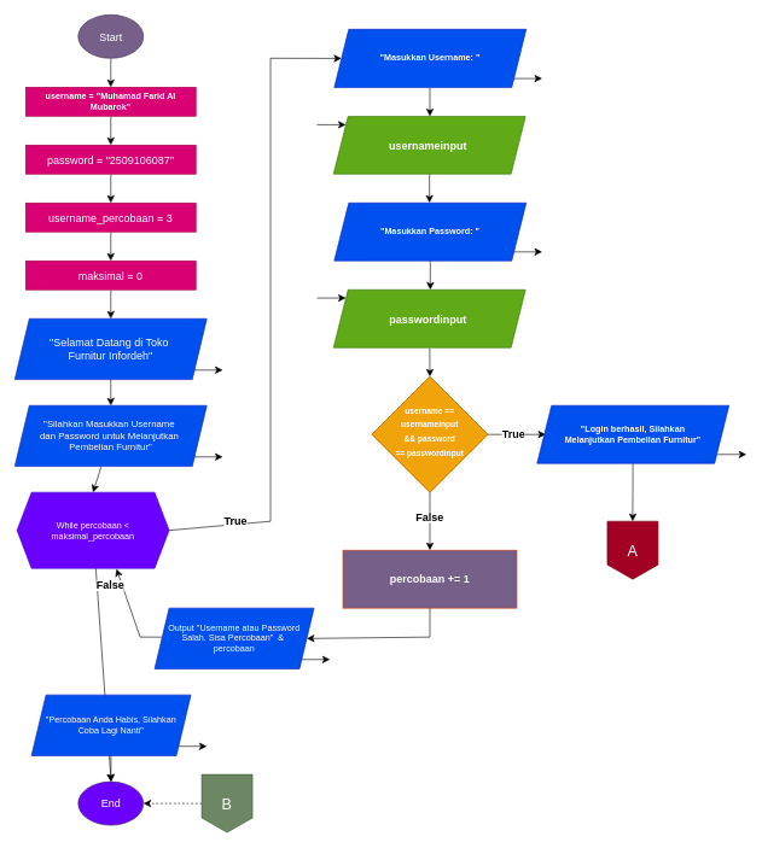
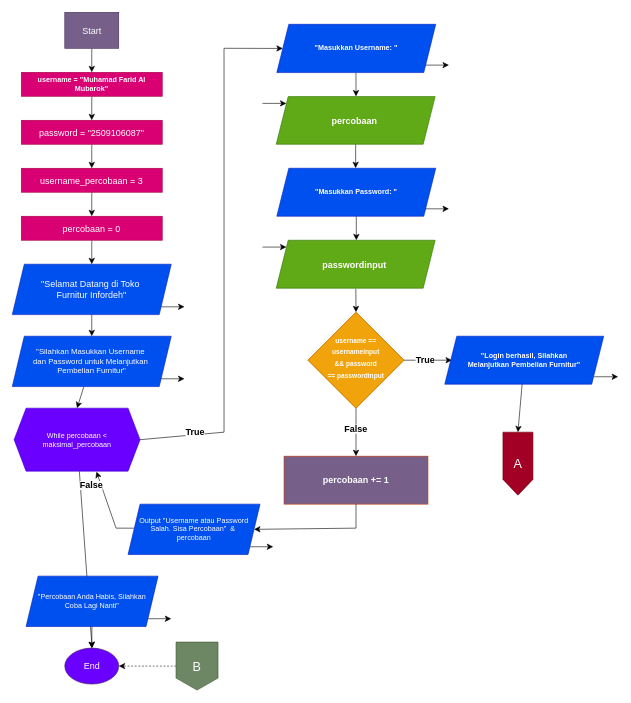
- <mxCell id="5" value="&lt;font style=&quot;font-size: 15px;&quot;&gt;Start&lt;/font&gt;" style="ellipse;whiteSpace=wrap;html=1;labelBackgroundColor=none;fillColor=#76608a;fontColor=#ffffff;strokeColor=#432D57;strokeWidth=1;" vertex="1" parent="1"><mxGeometry x="107.5" y="20" width="90" height="60" as="geometry" /></mxCell>
+ <mxCell id="5" value="&lt;font style=&quot;font-size: 15px;&quot;&gt;Start&lt;/font&gt;" style="whiteSpace=wrap;html=1;labelBackgroundColor=none;fillColor=#76608a;fontColor=#ffffff;strokeColor=#432D57;strokeWidth=1;rounded=0;" vertex="1" parent="1"><mxGeometry x="107.5" y="20" width="90" height="60" as="geometry" /></mxCell>
- <mxCell id="26" value="&lt;span style=&quot;font-size: 15px;&quot;&gt;&lt;b&gt;usernameinput&amp;nbsp;&lt;/b&gt;&lt;/span&gt;" style="shape=parallelogram;perimeter=parallelogramPerimeter;whiteSpace=wrap;html=1;fixedSize=1;labelBackgroundColor=none;fillColor=#60a917;strokeColor=#2D7600;fontColor=#ffffff;strokeWidth=1;" vertex="1" parent="24"><mxGeometry x="23" width="265" height="79.5" as="geometry" /></mxCell>
+ <mxCell id="26" value="&lt;span style=&quot;font-size: 15px;&quot;&gt;&lt;b&gt;percobaan&amp;nbsp;&lt;/b&gt;&lt;/span&gt;" style="shape=parallelogram;perimeter=parallelogramPerimeter;whiteSpace=wrap;html=1;fixedSize=1;labelBackgroundColor=none;fillColor=#60a917;strokeColor=#2D7600;fontColor=#ffffff;strokeWidth=1;" vertex="1" parent="24"><mxGeometry x="23" width="265" height="79.5" as="geometry" /></mxCell>
- <mxCell id="13" value="&lt;font style=&quot;font-size: 15px;&quot;&gt;maksimal = 0&lt;/font&gt;" style="rounded=0;whiteSpace=wrap;html=1;labelBackgroundColor=none;fillColor=#d80073;fontColor=#ffffff;strokeColor=#A50040;strokeWidth=1;" vertex="1" parent="1"><mxGeometry x="35" y="360" width="235" height="40" as="geometry" /></mxCell>
+ <mxCell id="13" value="&lt;font style=&quot;font-size: 15px;&quot;&gt;percobaan = 0&lt;/font&gt;" style="rounded=0;whiteSpace=wrap;html=1;labelBackgroundColor=none;fillColor=#d80073;fontColor=#ffffff;strokeColor=#A50040;strokeWidth=1;" vertex="1" parent="1"><mxGeometry x="35" y="360" width="235" height="40" as="geometry" /></mxCell>
- <mxCell id="48" value="&lt;font style=&quot;font-size: 21px;&quot;&gt;A&lt;/font&gt;" style="shape=offPageConnector;whiteSpace=wrap;html=1;fillColor=#a20025;fontColor=#ffffff;strokeColor=#6F0000;size=0.25;strokeWidth=1;" vertex="1" parent="1"><mxGeometry x="838" y="720" width="70" height="80" as="geometry" /></mxCell>
+ <mxCell id="48" value="&lt;font style=&quot;font-size: 21px;&quot;&gt;A&lt;/font&gt;" style="shape=offPageConnector;whiteSpace=wrap;html=1;fillColor=#a20025;fontColor=#ffffff;strokeColor=#6F0000;size=0.25;strokeWidth=1;" vertex="1" parent="1"><mxGeometry x="838" y="720" width="50" height="105" as="geometry" /></mxCell>
- <mxCell id="63" value="&lt;font style=&quot;font-size: 21px;&quot;&gt;B&lt;/font&gt;" style="shape=offPageConnector;whiteSpace=wrap;html=1;fillColor=#6d8764;fontColor=#ffffff;strokeColor=#3A5431;size=0.25;strokeWidth=1;" vertex="1" parent="1"><mxGeometry x="278" y="1070" width="70" height="80" as="geometry" /></mxCell>
+ <mxCell id="63" value="&lt;font style=&quot;font-size: 21px;&quot;&gt;B&lt;/font&gt;" style="shape=offPageConnector;whiteSpace=wrap;html=1;fillColor=#6d8764;fontColor=#ffffff;strokeColor=#3A5431;size=0.25;strokeWidth=1;" vertex="1" parent="1"><mxGeometry x="293" y="1070" width="70" height="80" as="geometry" /></mxCell>
